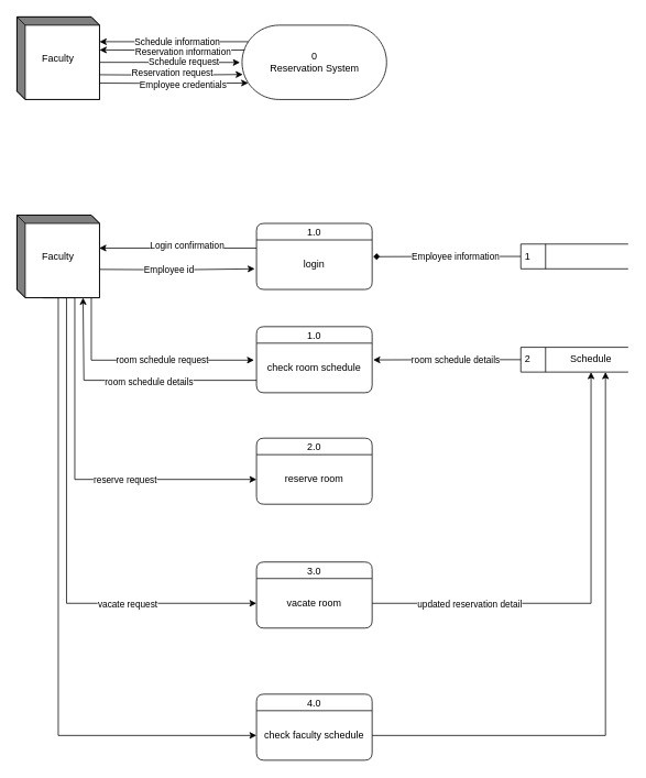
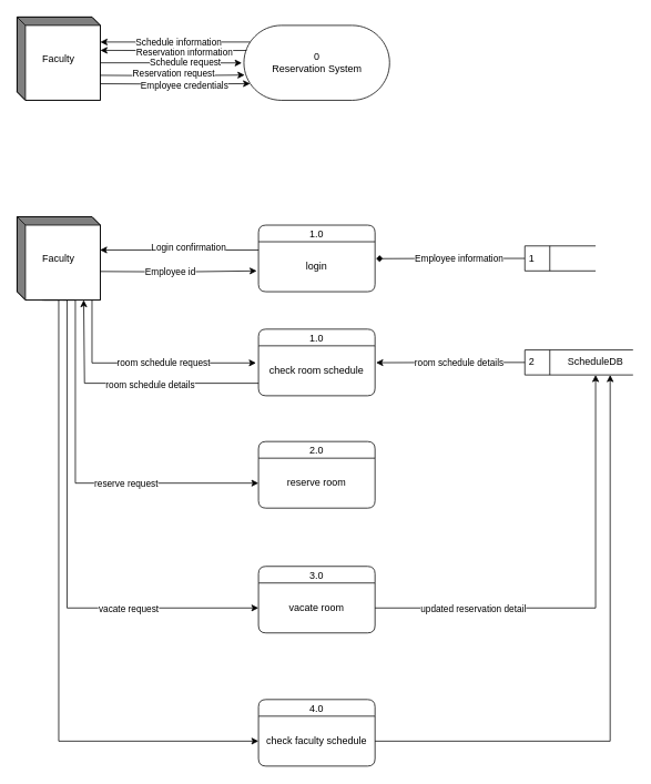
- <mxCell id="31" value="1" style="html=1;dashed=0;whiteSpace=wrap;shape=mxgraph.dfd.dataStoreID;align=left;spacingLeft=3;points=[[0,0],[0.5,0],[1,0],[0,0.5],[1,0.5],[0,1],[0.5,1],[1,1]];" parent="1" vertex="1"><mxGeometry x="630" y="295" width="130" height="30" as="geometry" /></mxCell>
+ <mxCell id="31" value="1" style="html=1;dashed=0;whiteSpace=wrap;shape=mxgraph.dfd.dataStoreID;align=left;spacingLeft=3;points=[[0,0],[0.5,0],[1,0],[0,0.5],[1,0.5],[0,1],[0.5,1],[1,1]];" parent="1" vertex="1"><mxGeometry x="630" y="295" width="85" height="30" as="geometry" /></mxCell>
- <mxCell id="19" value="Schedule" style="text;strokeColor=none;align=center;fillColor=none;html=1;verticalAlign=middle;whiteSpace=wrap;rounded=0;" parent="1" vertex="1"><mxGeometry x="680" y="420" width="70" height="30" as="geometry" /></mxCell>
+ <mxCell id="19" value="ScheduleDB" style="text;strokeColor=none;align=center;fillColor=none;html=1;verticalAlign=middle;whiteSpace=wrap;rounded=0;" parent="1" vertex="1"><mxGeometry x="680" y="420" width="70" height="30" as="geometry" /></mxCell>
